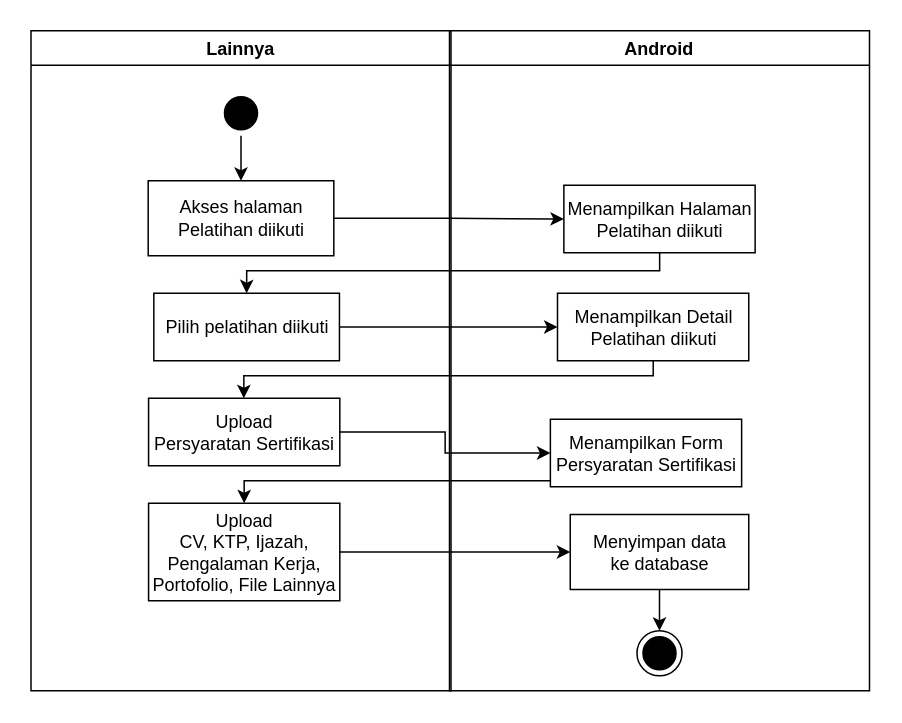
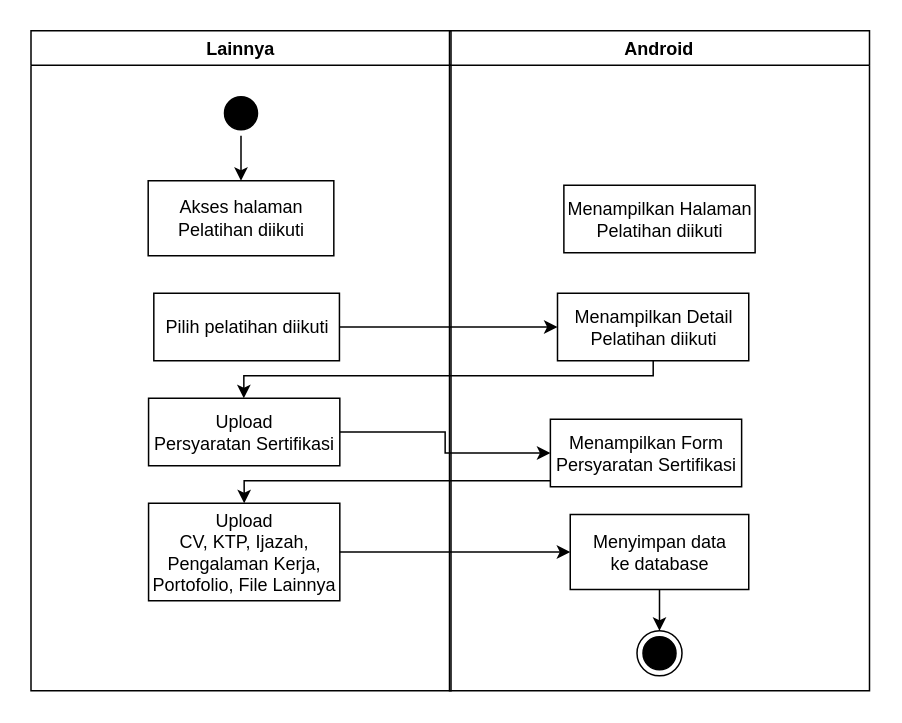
- <mxCell id="20" style="edgeStyle=orthogonalEdgeStyle;rounded=0;orthogonalLoop=1;jettySize=auto;html=1;entryX=0;entryY=0.5;entryDx=0;entryDy=0;" parent="1" source="17" target="3" edge="1"><mxGeometry relative="1" as="geometry" /></mxCell>
- <mxCell id="21" style="edgeStyle=orthogonalEdgeStyle;rounded=0;orthogonalLoop=1;jettySize=auto;html=1;entryX=0.5;entryY=0;entryDx=0;entryDy=0;" parent="1" source="3" target="18" edge="1"><mxGeometry relative="1" as="geometry"><Array as="points"><mxPoint x="439" y="180" /><mxPoint x="164" y="180" /></Array></mxGeometry></mxCell>
